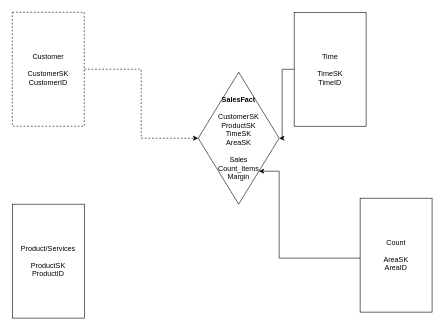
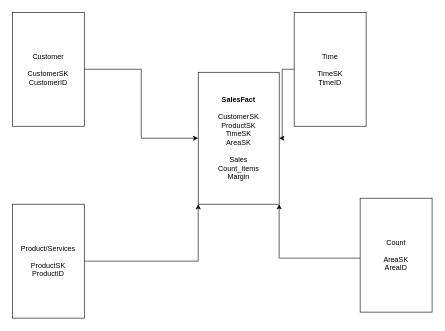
- <mxCell id="3" value="Customer&lt;br&gt;&lt;br&gt;CustomerSK&lt;br&gt;CustomerID" style="rounded=0;whiteSpace=wrap;html=1;dashed=1;" vertex="1" parent="1"><mxGeometry x="20" y="20" width="120" height="190" as="geometry" /></mxCell>
+ <mxCell id="3" value="Customer&lt;br&gt;&lt;br&gt;CustomerSK&lt;br&gt;CustomerID" style="rounded=0;whiteSpace=wrap;html=1;" vertex="1" parent="1"><mxGeometry x="20" y="20" width="120" height="190" as="geometry" /></mxCell>
- <mxCell id="2" style="edgeStyle=orthogonalEdgeStyle;rounded=0;orthogonalLoop=1;jettySize=auto;html=1;dashed=1;" edge="1" parent="1" source="3" target="10"><mxGeometry relative="1" as="geometry" /></mxCell>
+ <mxCell id="2" style="edgeStyle=orthogonalEdgeStyle;rounded=0;orthogonalLoop=1;jettySize=auto;html=1;" edge="1" parent="1" source="3" target="10"><mxGeometry relative="1" as="geometry" /></mxCell>
- <mxCell id="10" value="&lt;b&gt;SalesFact&lt;/b&gt;&lt;br&gt;&lt;br&gt;CustomerSK&lt;br&gt;ProductSK&lt;br&gt;TimeSK&lt;br&gt;AreaSK&lt;br&gt;&lt;br&gt;Sales&lt;br&gt;Count_Items&lt;br&gt;Margin" style="rhombus;whiteSpace=wrap;html=1;" vertex="1" parent="1"><mxGeometry x="330" y="120" width="135" height="220" as="geometry" /></mxCell>
+ <mxCell id="10" value="&lt;b&gt;SalesFact&lt;/b&gt;&lt;br&gt;&lt;br&gt;CustomerSK&lt;br&gt;ProductSK&lt;br&gt;TimeSK&lt;br&gt;AreaSK&lt;br&gt;&lt;br&gt;Sales&lt;br&gt;Count_Items&lt;br&gt;Margin" style="rounded=0;whiteSpace=wrap;html=1;" vertex="1" parent="1"><mxGeometry x="330" y="120" width="135" height="220" as="geometry" /></mxCell>
+ <mxCell id="4" style="edgeStyle=orthogonalEdgeStyle;rounded=0;orthogonalLoop=1;jettySize=auto;html=1;entryX=0;entryY=1;entryDx=0;entryDy=0;" edge="1" parent="1" source="5" target="10"><mxGeometry relative="1" as="geometry" /></mxCell>
